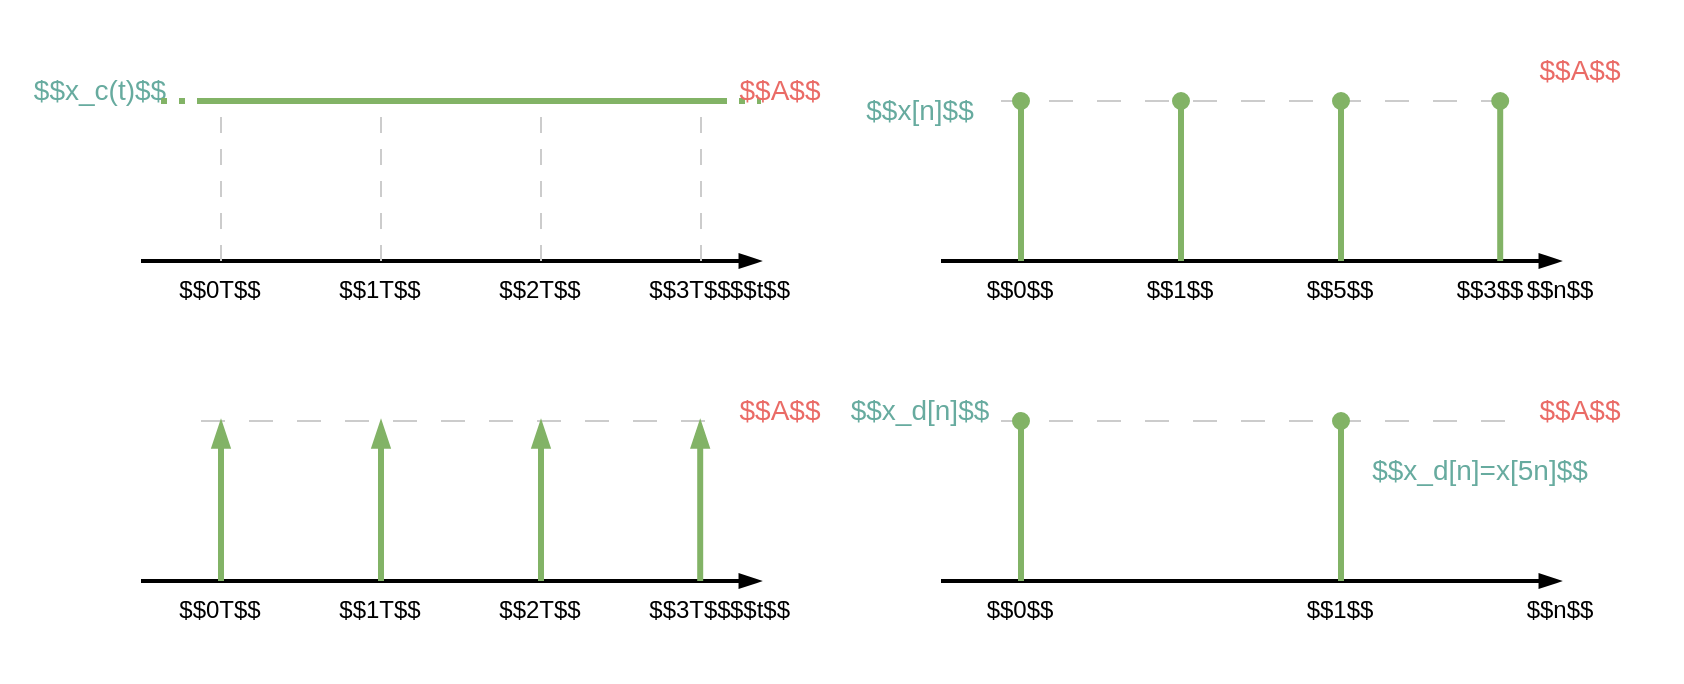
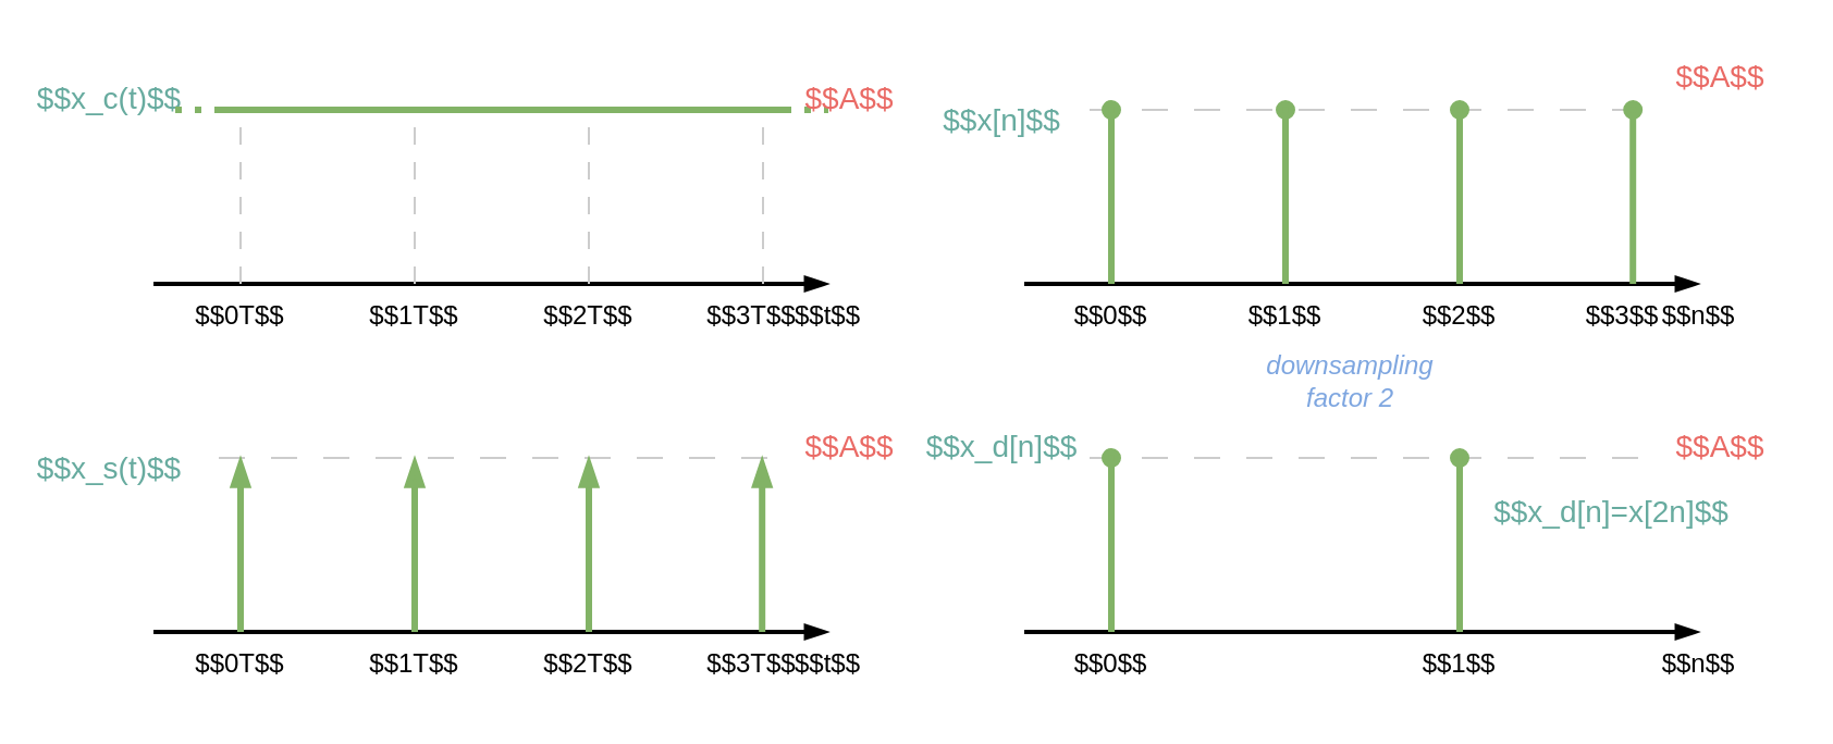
- <mxCell id="37" value="$$5$$" style="text;html=1;align=center;verticalAlign=middle;whiteSpace=wrap;rounded=0;" vertex="1" parent="1"><mxGeometry x="640" y="130" width="60" height="30" as="geometry" /></mxCell>
+ <mxCell id="37" value="$$2$$" style="text;html=1;align=center;verticalAlign=middle;whiteSpace=wrap;rounded=0;" vertex="1" parent="1"><mxGeometry x="640" y="130" width="60" height="30" as="geometry" /></mxCell>
+ <mxCell id="53" value="&lt;font color=&quot;#7ea6e0&quot; size=&quot;1&quot; style=&quot;&quot;&gt;&lt;i style=&quot;font-size: 12px;&quot;&gt;downsampling factor 2&lt;/i&gt;&lt;/font&gt;" style="text;html=1;align=center;verticalAlign=middle;whiteSpace=wrap;rounded=0;" vertex="1" parent="1"><mxGeometry x="590" y="160" width="60" height="30" as="geometry" /></mxCell>
+ <mxCell id="21" value="&lt;font color=&quot;#67ab9f&quot; style=&quot;font-size: 14px;&quot;&gt;$$x_s(t)$$&lt;/font&gt;" style="text;html=1;align=center;verticalAlign=middle;whiteSpace=wrap;rounded=0;" vertex="1" parent="1"><mxGeometry x="20" y="200" width="60" height="30" as="geometry" /></mxCell>
- <mxCell id="52" value="&lt;font color=&quot;#67ab9f&quot; style=&quot;font-size: 14px;&quot;&gt;$$x_d[n]=x[5n]$$&lt;/font&gt;" style="text;html=1;align=center;verticalAlign=middle;whiteSpace=wrap;rounded=0;" vertex="1" parent="1"><mxGeometry x="710" y="220" width="60" height="30" as="geometry" /></mxCell>
+ <mxCell id="52" value="&lt;font color=&quot;#67ab9f&quot; style=&quot;font-size: 14px;&quot;&gt;$$x_d[n]=x[2n]$$&lt;/font&gt;" style="text;html=1;align=center;verticalAlign=middle;whiteSpace=wrap;rounded=0;" vertex="1" parent="1"><mxGeometry x="710" y="220" width="60" height="30" as="geometry" /></mxCell>
